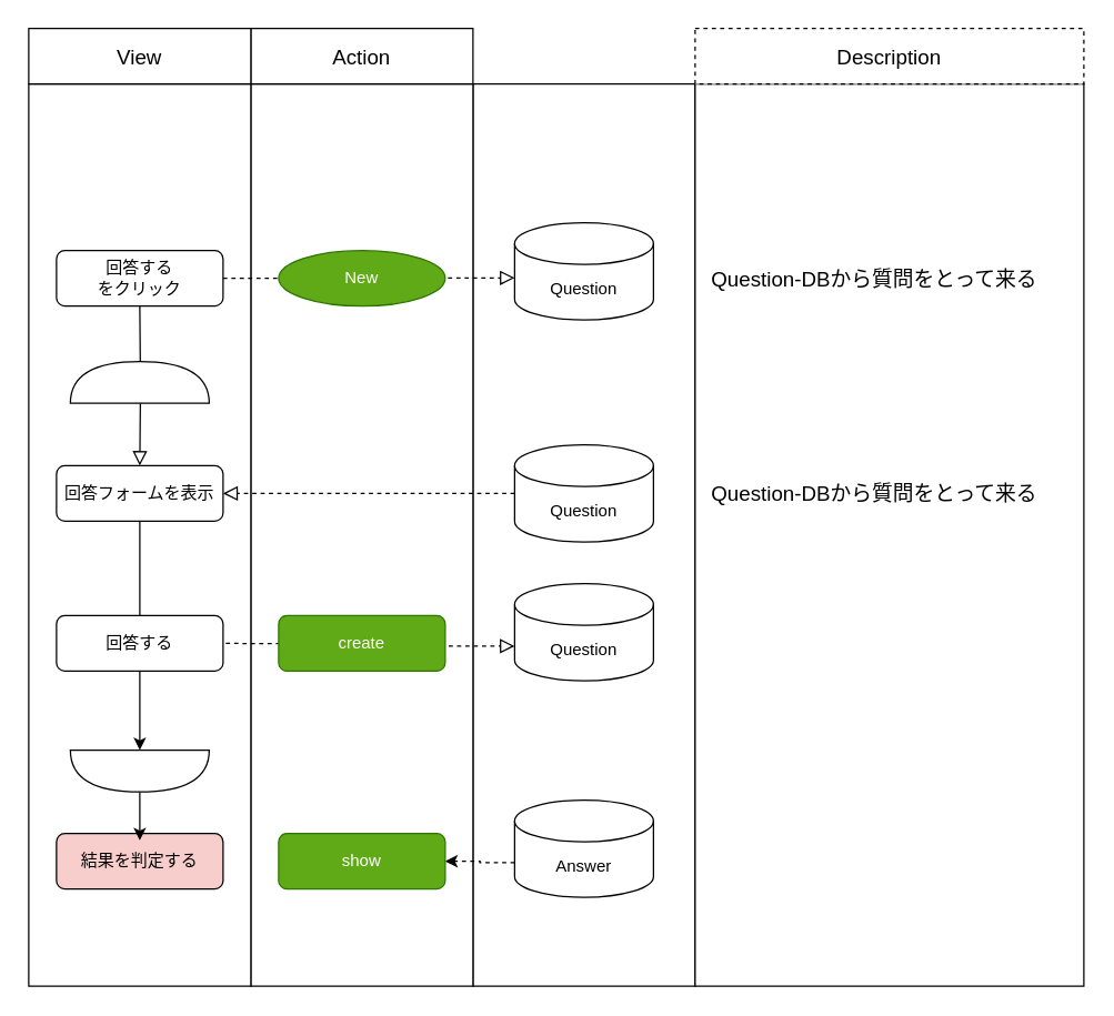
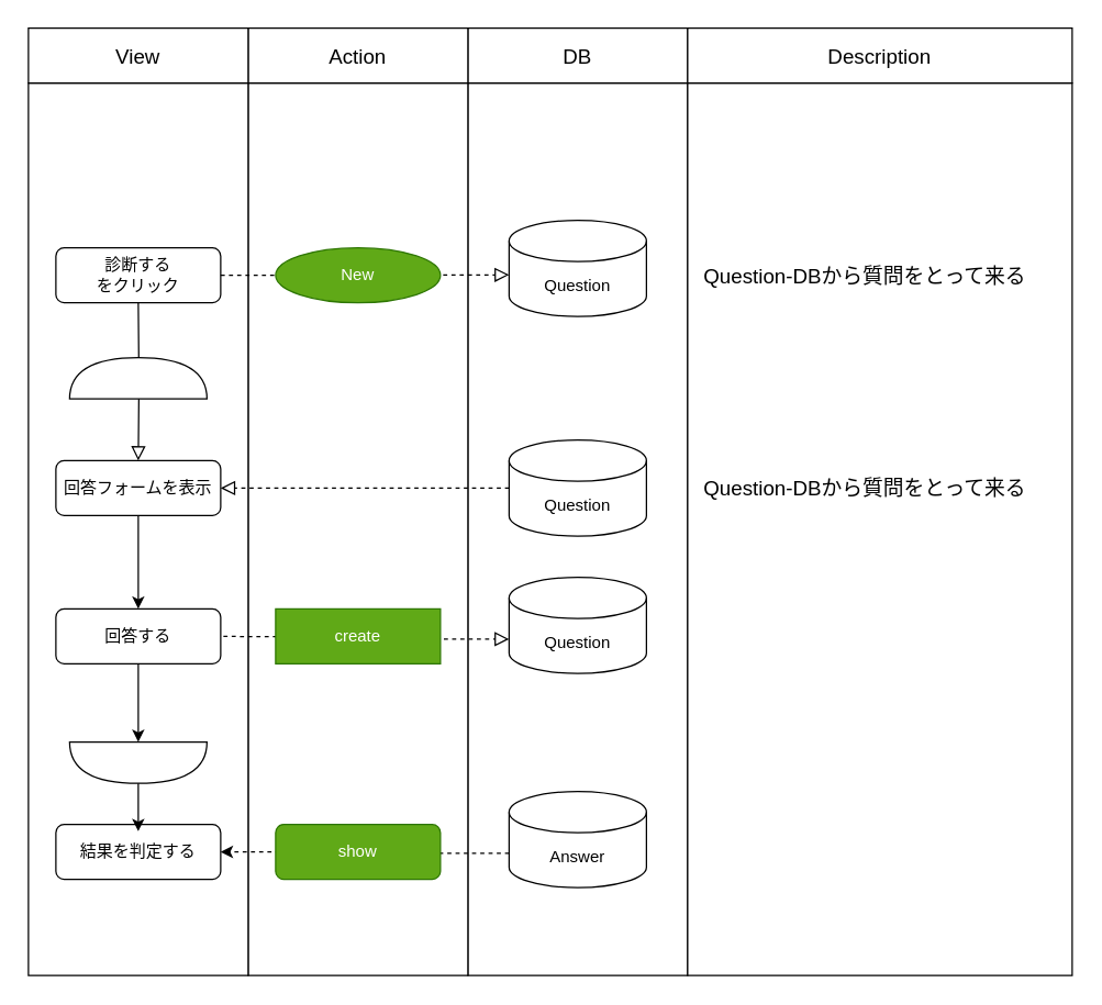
+ <mxCell id="3" value="DB" style="rounded=0;whiteSpace=wrap;html=1;fontSize=15;fontStyle=0;strokeWidth=1;" parent="1" vertex="1"><mxGeometry x="340" y="20" width="160" height="40" as="geometry" /></mxCell>
- <mxCell id="30" value="Description" style="rounded=0;whiteSpace=wrap;html=1;fontSize=15;fontStyle=0;strokeWidth=1;dashed=1;" parent="1" vertex="1"><mxGeometry x="500" y="20" width="280" height="40" as="geometry" /></mxCell>
+ <mxCell id="30" value="Description" style="rounded=0;whiteSpace=wrap;html=1;fontSize=15;fontStyle=0;strokeWidth=1;" parent="1" vertex="1"><mxGeometry x="500" y="20" width="280" height="40" as="geometry" /></mxCell>
- <mxCell id="7" value="回答する&lt;br&gt;をクリック" style="rounded=1;whiteSpace=wrap;html=1;fontSize=12;glass=0;strokeWidth=1;shadow=0;" parent="1" vertex="1"><mxGeometry x="40" y="180" width="120" height="40" as="geometry" /></mxCell>
+ <mxCell id="7" value="診断する&lt;br&gt;をクリック" style="rounded=1;whiteSpace=wrap;html=1;fontSize=12;glass=0;strokeWidth=1;shadow=0;" parent="1" vertex="1"><mxGeometry x="40" y="180" width="120" height="40" as="geometry" /></mxCell>
- <mxCell id="10" value="" style="endArrow=none;html=1;exitX=0.5;exitY=1;exitDx=0;exitDy=0;entryX=0.5;entryY=0;entryDx=0;entryDy=0;" parent="1" source="8" target="31" edge="1"><mxGeometry width="50" height="50" relative="1" as="geometry"><mxPoint x="320" y="505" as="sourcePoint" /><mxPoint x="100" y="423" as="targetPoint" /></mxGeometry></mxCell>
+ <mxCell id="10" value="" style="endArrow=classic;html=1;exitX=0.5;exitY=1;exitDx=0;exitDy=0;entryX=0.5;entryY=0;entryDx=0;entryDy=0;" parent="1" source="8" target="31" edge="1"><mxGeometry width="50" height="50" relative="1" as="geometry"><mxPoint x="320" y="505" as="sourcePoint" /><mxPoint x="100" y="423" as="targetPoint" /></mxGeometry></mxCell>
- <mxCell id="22" value="create" style="rounded=1;whiteSpace=wrap;html=1;fontSize=12;glass=0;strokeWidth=1;shadow=0;fillColor=#60a917;strokeColor=#2D7600;fontColor=#ffffff;" parent="1" vertex="1"><mxGeometry x="200" y="443" width="120" height="40" as="geometry" /></mxCell>
+ <mxCell id="22" value="create" style="whiteSpace=wrap;html=1;fontSize=12;glass=0;strokeWidth=1;shadow=0;fillColor=#60a917;strokeColor=#2D7600;fontColor=#ffffff;rounded=0;" parent="1" vertex="1"><mxGeometry x="200" y="443" width="120" height="40" as="geometry" /></mxCell>
- <mxCell id="14" value="結果を判定する" style="rounded=1;whiteSpace=wrap;html=1;fontSize=12;glass=0;strokeWidth=1;shadow=0;fillColor=#f8cecc;" parent="1" vertex="1"><mxGeometry x="40" y="600" width="120" height="40" as="geometry" /></mxCell>
+ <mxCell id="14" value="結果を判定する" style="rounded=1;whiteSpace=wrap;html=1;fontSize=12;glass=0;strokeWidth=1;shadow=0;" parent="1" vertex="1"><mxGeometry x="40" y="600" width="120" height="40" as="geometry" /></mxCell>
- <mxCell id="15" style="edgeStyle=orthogonalEdgeStyle;rounded=0;orthogonalLoop=1;jettySize=auto;html=1;dashed=1;exitX=0;exitY=0;exitDx=0;exitDy=45;exitPerimeter=0;" parent="1" source="16" target="28" edge="1"><mxGeometry relative="1" as="geometry"><mxPoint x="420" y="950" as="targetPoint" /></mxGeometry></mxCell>
+ <mxCell id="15" style="edgeStyle=orthogonalEdgeStyle;rounded=0;orthogonalLoop=1;jettySize=auto;html=1;dashed=1;entryX=1;entryY=0.5;entryDx=0;entryDy=0;exitX=0;exitY=0;exitDx=0;exitDy=45;exitPerimeter=0;" parent="1" source="16" target="14" edge="1"><mxGeometry relative="1" as="geometry"><mxPoint x="420" y="950" as="targetPoint" /></mxGeometry></mxCell>
